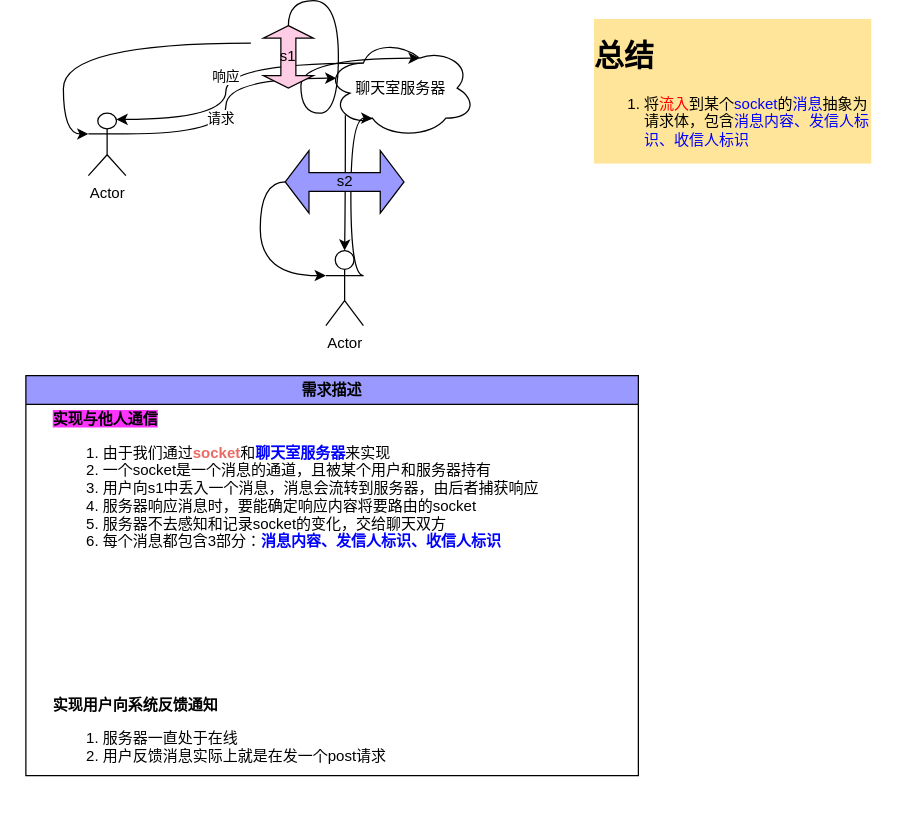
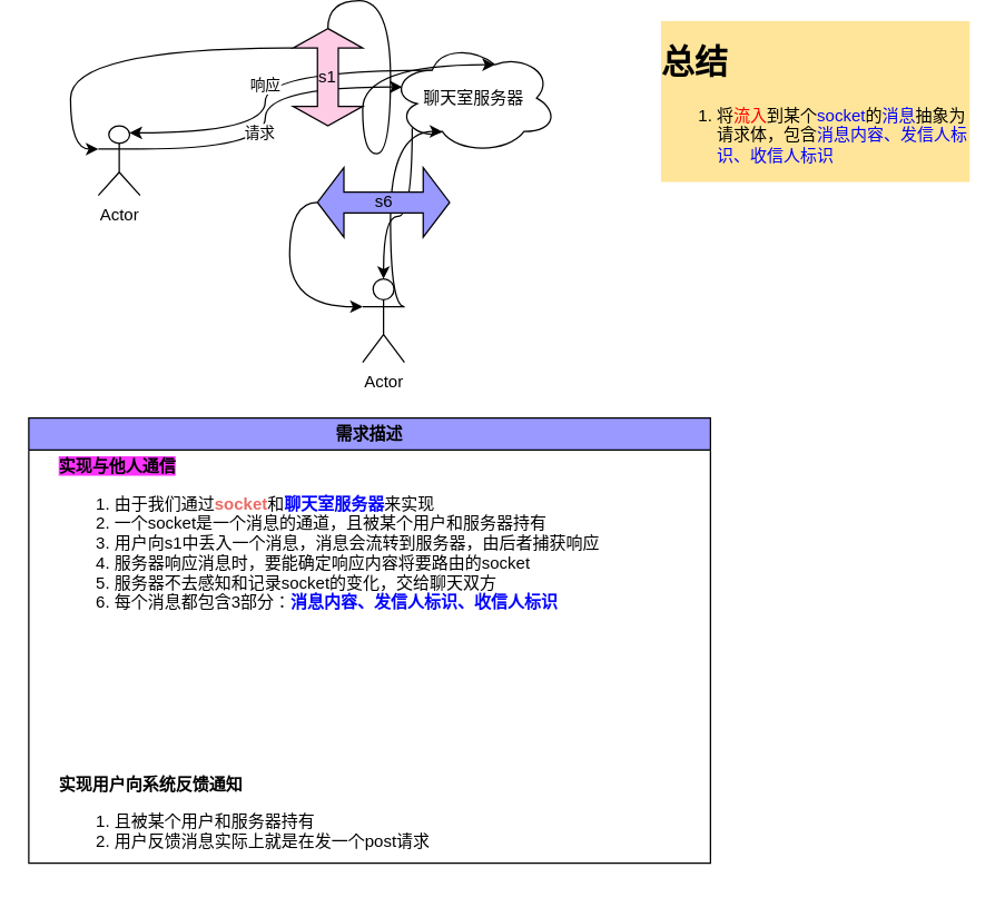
- <mxCell id="12" value="s1" style="shape=doubleArrow;direction=south;whiteSpace=wrap;html=1;fillColor=#FFCCE6;" parent="1" vertex="1"><mxGeometry x="210" y="20" width="40" height="50" as="geometry" /></mxCell>
+ <mxCell id="12" value="s1" style="shape=doubleArrow;direction=south;whiteSpace=wrap;html=1;fillColor=#FFCCE6;" parent="1" vertex="1"><mxGeometry x="210" y="20" width="50" height="70" as="geometry" /></mxCell>
- <mxCell id="7" value="聊天室服务器" style="ellipse;shape=cloud;whiteSpace=wrap;html=1;" parent="1" vertex="1"><mxGeometry x="260" y="30" width="120" height="80" as="geometry" /></mxCell>
+ <mxCell id="7" value="聊天室服务器" style="ellipse;shape=cloud;whiteSpace=wrap;html=1;" parent="1" vertex="1"><mxGeometry x="280" y="30" width="120" height="80" as="geometry" /></mxCell>
- <mxCell id="14" value="s2" style="shape=doubleArrow;whiteSpace=wrap;html=1;fillColor=#9999FF;" parent="1" vertex="1"><mxGeometry x="227.5" y="120" width="95" height="50" as="geometry" /></mxCell>
+ <mxCell id="14" value="s6" style="shape=doubleArrow;whiteSpace=wrap;html=1;fillColor=#9999FF;" parent="1" vertex="1"><mxGeometry x="227.5" y="120" width="95" height="50" as="geometry" /></mxCell>
- <mxCell id="17" value="&lt;b style=&quot;background-color: initial; color: rgb(0, 0, 255); text-align: center;&quot;&gt;&lt;font color=&quot;#000000&quot;&gt;实现用户向系统反馈通知&lt;/font&gt;&lt;/b&gt;&lt;br&gt;&lt;ol&gt;&lt;li&gt;服务器一直处于在线&lt;/li&gt;&lt;li&gt;用户反馈消息实际上就是在发一个post请求&lt;/li&gt;&lt;/ol&gt;" style="text;html=1;align=left;verticalAlign=middle;resizable=0;points=[];autosize=1;strokeColor=none;fillColor=none;fontColor=#000000;" parent="15" vertex="1"><mxGeometry x="20" y="250" width="290" height="80" as="geometry" /></mxCell>
+ <mxCell id="17" value="&lt;b style=&quot;background-color: initial; color: rgb(0, 0, 255); text-align: center;&quot;&gt;&lt;font color=&quot;#000000&quot;&gt;实现用户向系统反馈通知&lt;/font&gt;&lt;/b&gt;&lt;br&gt;&lt;ol&gt;&lt;li&gt;且被某个用户和服务器持有&lt;/li&gt;&lt;li&gt;用户反馈消息实际上就是在发一个post请求&lt;/li&gt;&lt;/ol&gt;" style="text;html=1;align=left;verticalAlign=middle;resizable=0;points=[];autosize=1;strokeColor=none;fillColor=none;fontColor=#000000;" parent="15" vertex="1"><mxGeometry x="20" y="250" width="290" height="80" as="geometry" /></mxCell>
